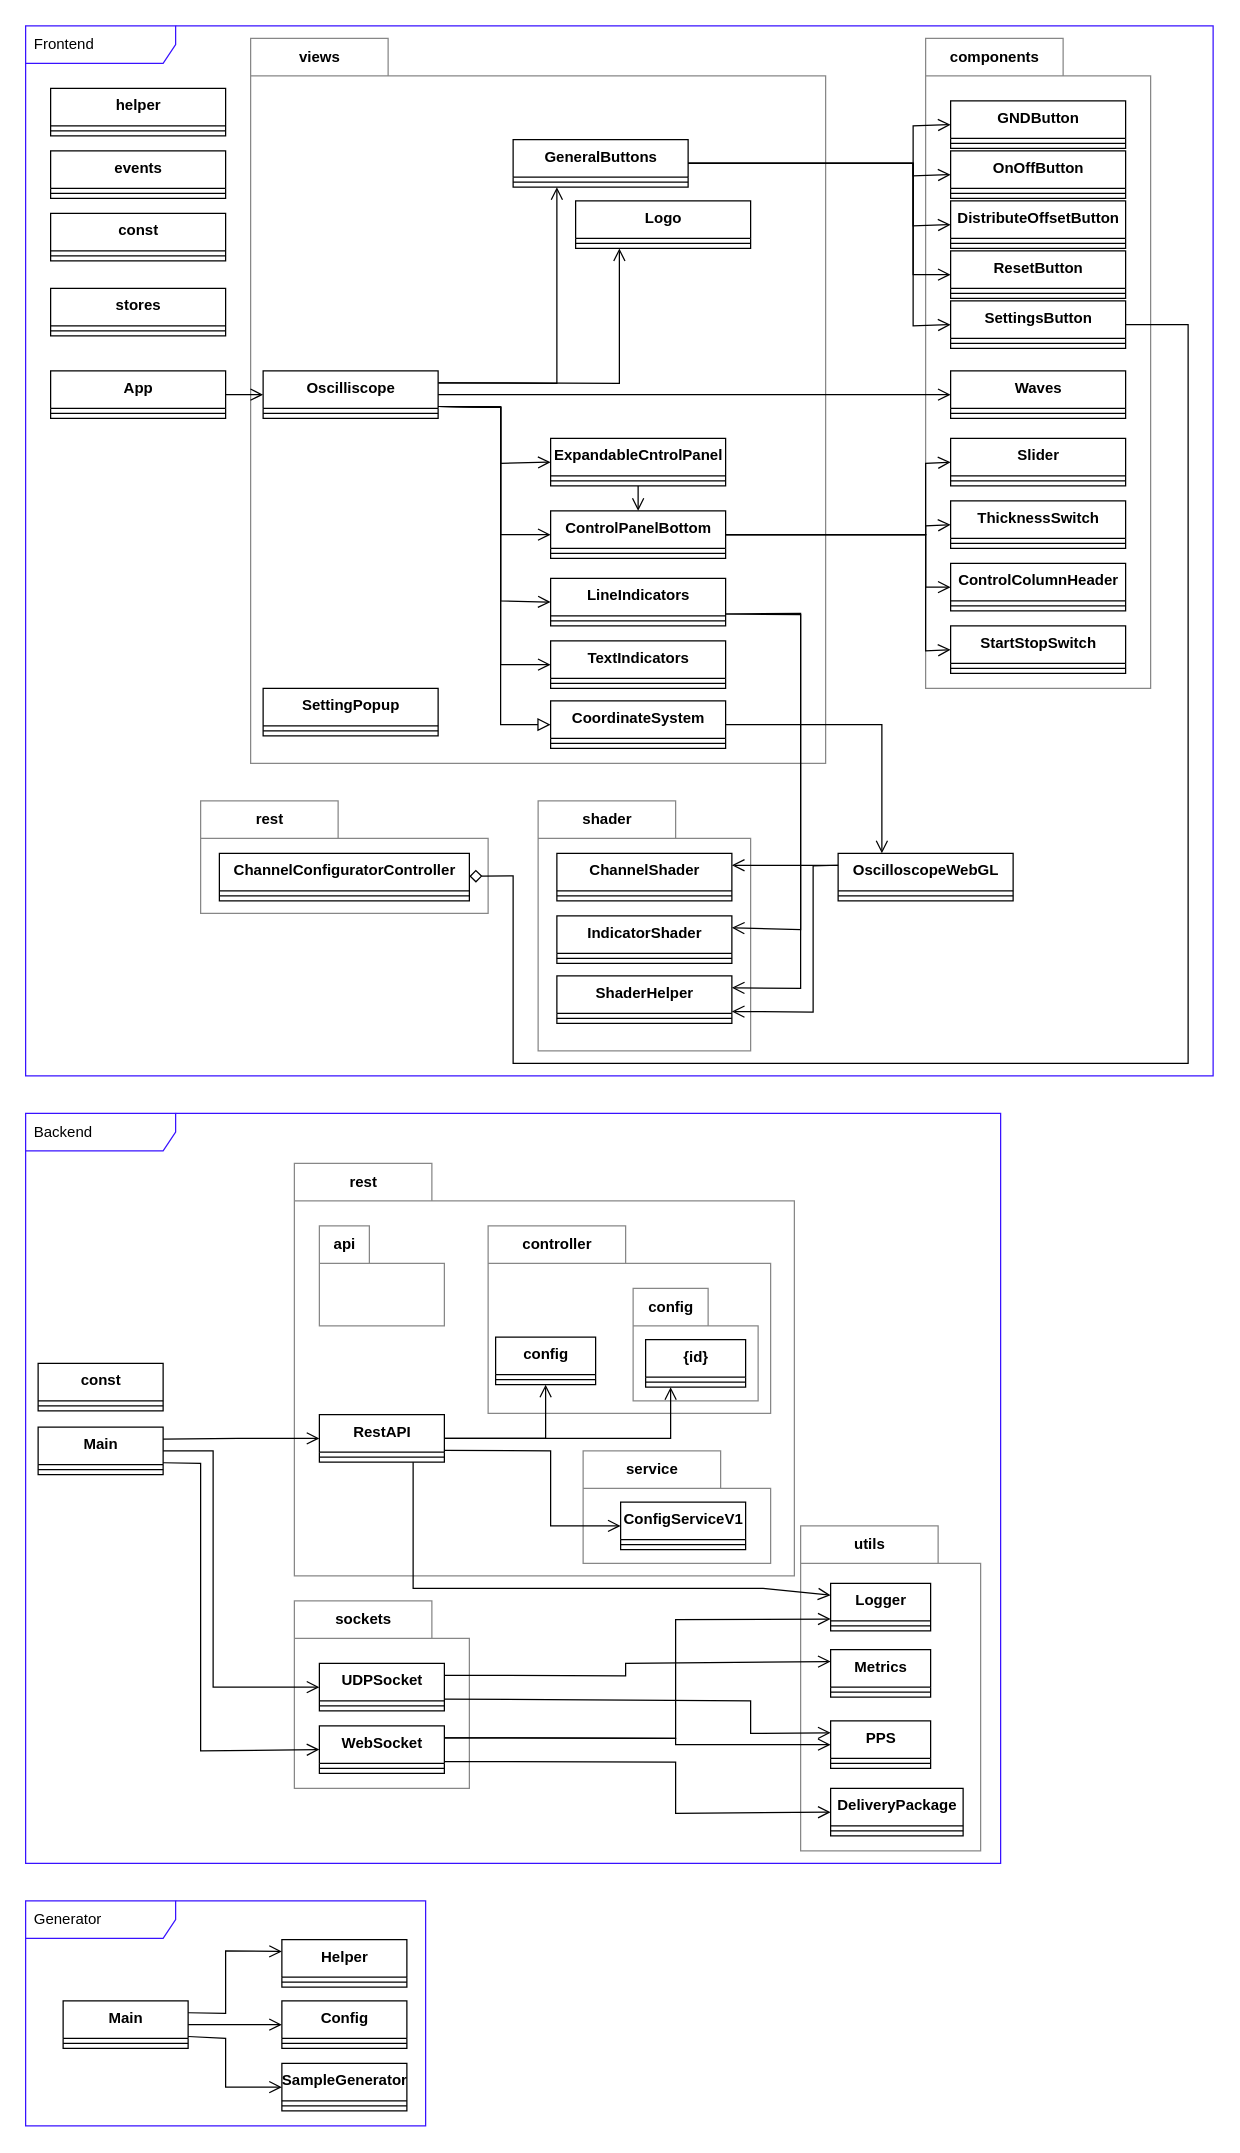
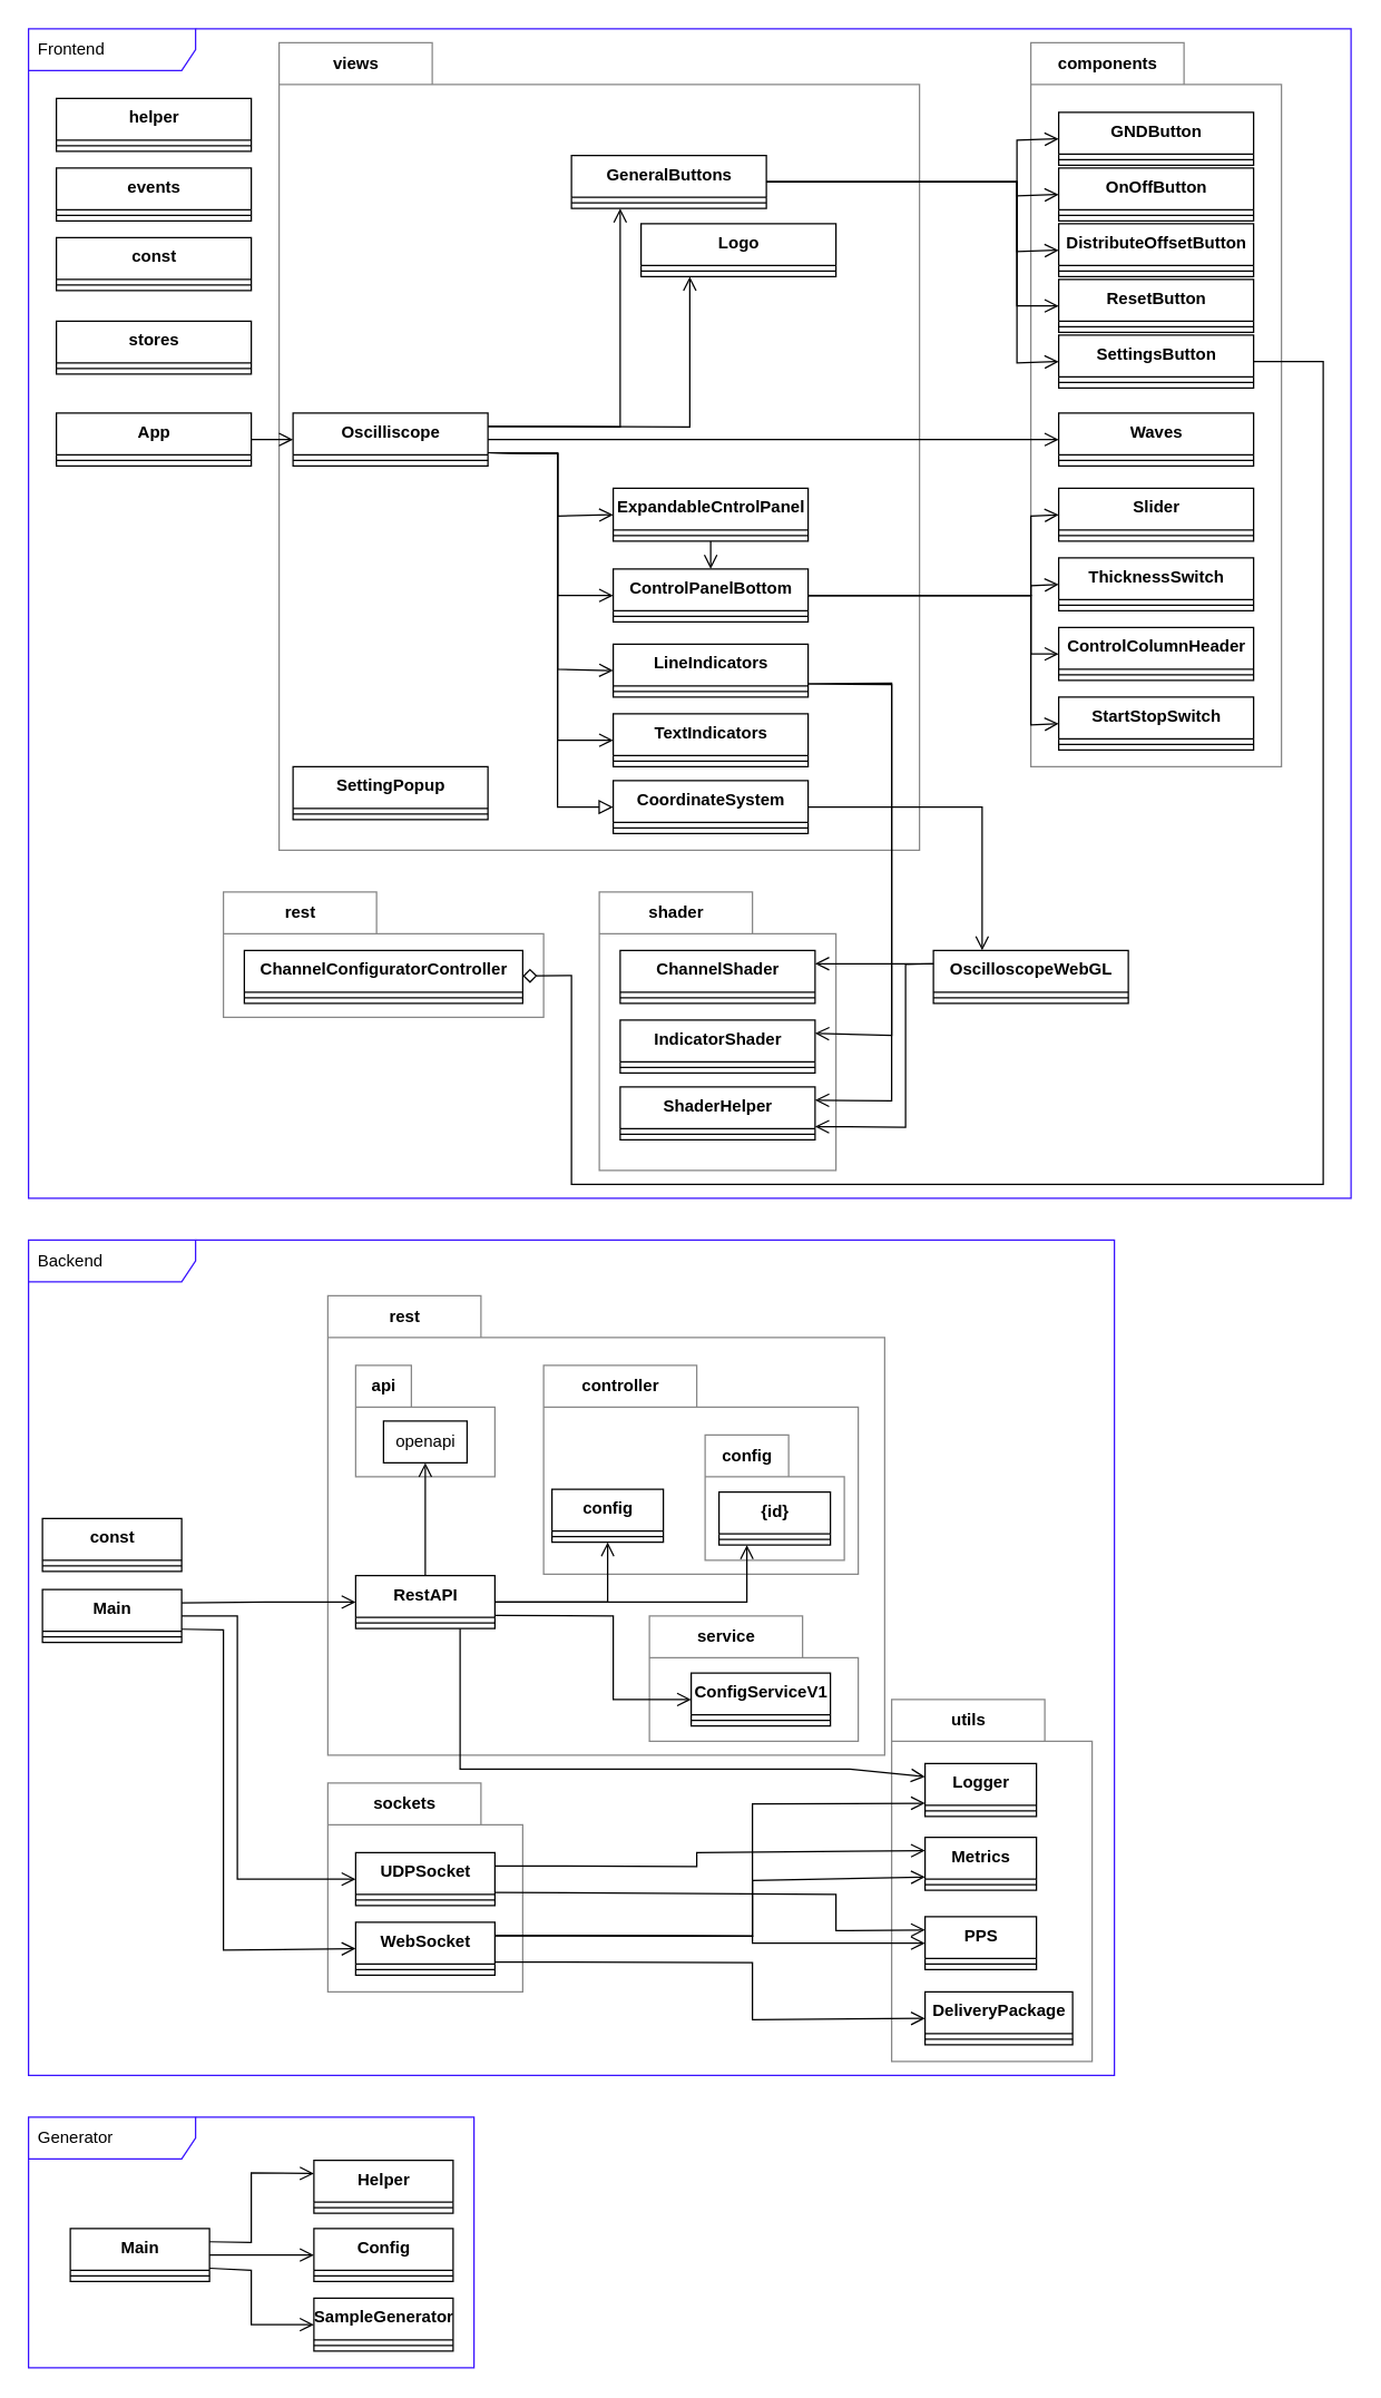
+ <mxCell id="93" value="openapi" style="text;html=1;align=center;verticalAlign=middle;dashed=0;fillColor=#ffffff;strokeColor=#000000;" vertex="1" parent="92"><mxGeometry x="20" y="40" width="60" height="30" as="geometry" /></mxCell>
+ <mxCell id="107" value="" style="endArrow=open;startArrow=none;endFill=0;startFill=0;endSize=8;html=1;verticalAlign=bottom;labelBackgroundColor=none;strokeWidth=1;rounded=0;entryX=0.5;entryY=1;entryDx=0;entryDy=0;exitX=0.5;exitY=0;exitDx=0;exitDy=0;" edge="1" parent="91" source="103" target="93"><mxGeometry width="160" relative="1" as="geometry"><mxPoint x="150" y="250.0" as="sourcePoint" /><mxPoint x="264" y="271" as="targetPoint" /><Array as="points"><mxPoint x="70" y="180" /><mxPoint x="70" y="160" /></Array></mxGeometry></mxCell>
+ <mxCell id="126" value="" style="endArrow=open;startArrow=none;endFill=0;startFill=0;endSize=8;html=1;verticalAlign=bottom;labelBackgroundColor=none;strokeWidth=1;rounded=0;entryX=0;entryY=0.75;entryDx=0;entryDy=0;exitX=1;exitY=0.25;exitDx=0;exitDy=0;" edge="1" parent="1" source="111" target="116"><mxGeometry width="160" relative="1" as="geometry"><mxPoint x="375" y="1468.5" as="sourcePoint" /><mxPoint x="759.08" y="1448.08" as="targetPoint" /><Array as="points"><mxPoint x="540" y="1390" /><mxPoint x="540" y="1350" /></Array></mxGeometry></mxCell>
